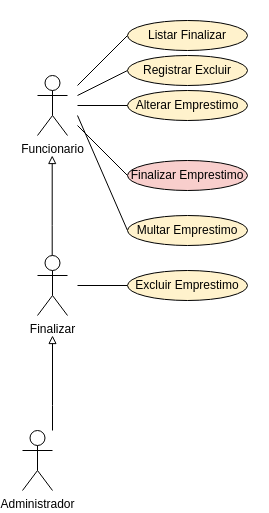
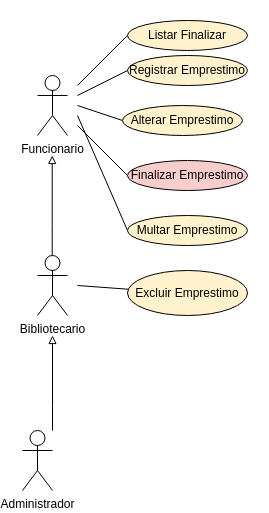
- <mxCell id="6" value="Registrar Excluir" style="ellipse;whiteSpace=wrap;html=1;fillColor=#fff2cc;" vertex="1" parent="1"><mxGeometry x="125" y="55" width="120" height="30" as="geometry" /></mxCell>
+ <mxCell id="6" value="Registrar Emprestimo" style="ellipse;whiteSpace=wrap;html=1;fillColor=#fff2cc;" vertex="1" parent="1"><mxGeometry x="125" y="55" width="120" height="30" as="geometry" /></mxCell>
- <mxCell id="8" value="Alterar Emprestimo" style="ellipse;whiteSpace=wrap;html=1;fillColor=#fff2cc;" vertex="1" parent="1"><mxGeometry x="125" y="90" width="120" height="30" as="geometry" /></mxCell>
+ <mxCell id="8" value="Alterar Emprestimo" style="ellipse;whiteSpace=wrap;html=1;fillColor=#fff2cc;" vertex="1" parent="1"><mxGeometry x="120" y="105" width="120" height="30" as="geometry" /></mxCell>
- <mxCell id="14" value="Excluir Emprestimo" style="ellipse;whiteSpace=wrap;html=1;fillColor=#fff2cc;" vertex="1" parent="1"><mxGeometry x="125" y="270" width="120" height="30" as="geometry" /></mxCell>
+ <mxCell id="14" value="Excluir Emprestimo" style="ellipse;whiteSpace=wrap;html=1;fillColor=#fff2cc;" vertex="1" parent="1"><mxGeometry x="125" y="270" width="120" height="45" as="geometry" /></mxCell>
- <mxCell id="11" value="Finalizar" style="shape=umlActor;verticalLabelPosition=bottom;verticalAlign=top;html=1;outlineConnect=0;" vertex="1" parent="1"><mxGeometry x="35" y="255" width="30" height="60" as="geometry" /></mxCell>
+ <mxCell id="11" value="Bibliotecario" style="shape=umlActor;verticalLabelPosition=bottom;verticalAlign=top;html=1;outlineConnect=0;" vertex="1" parent="1"><mxGeometry x="35" y="255" width="30" height="60" as="geometry" /></mxCell>
